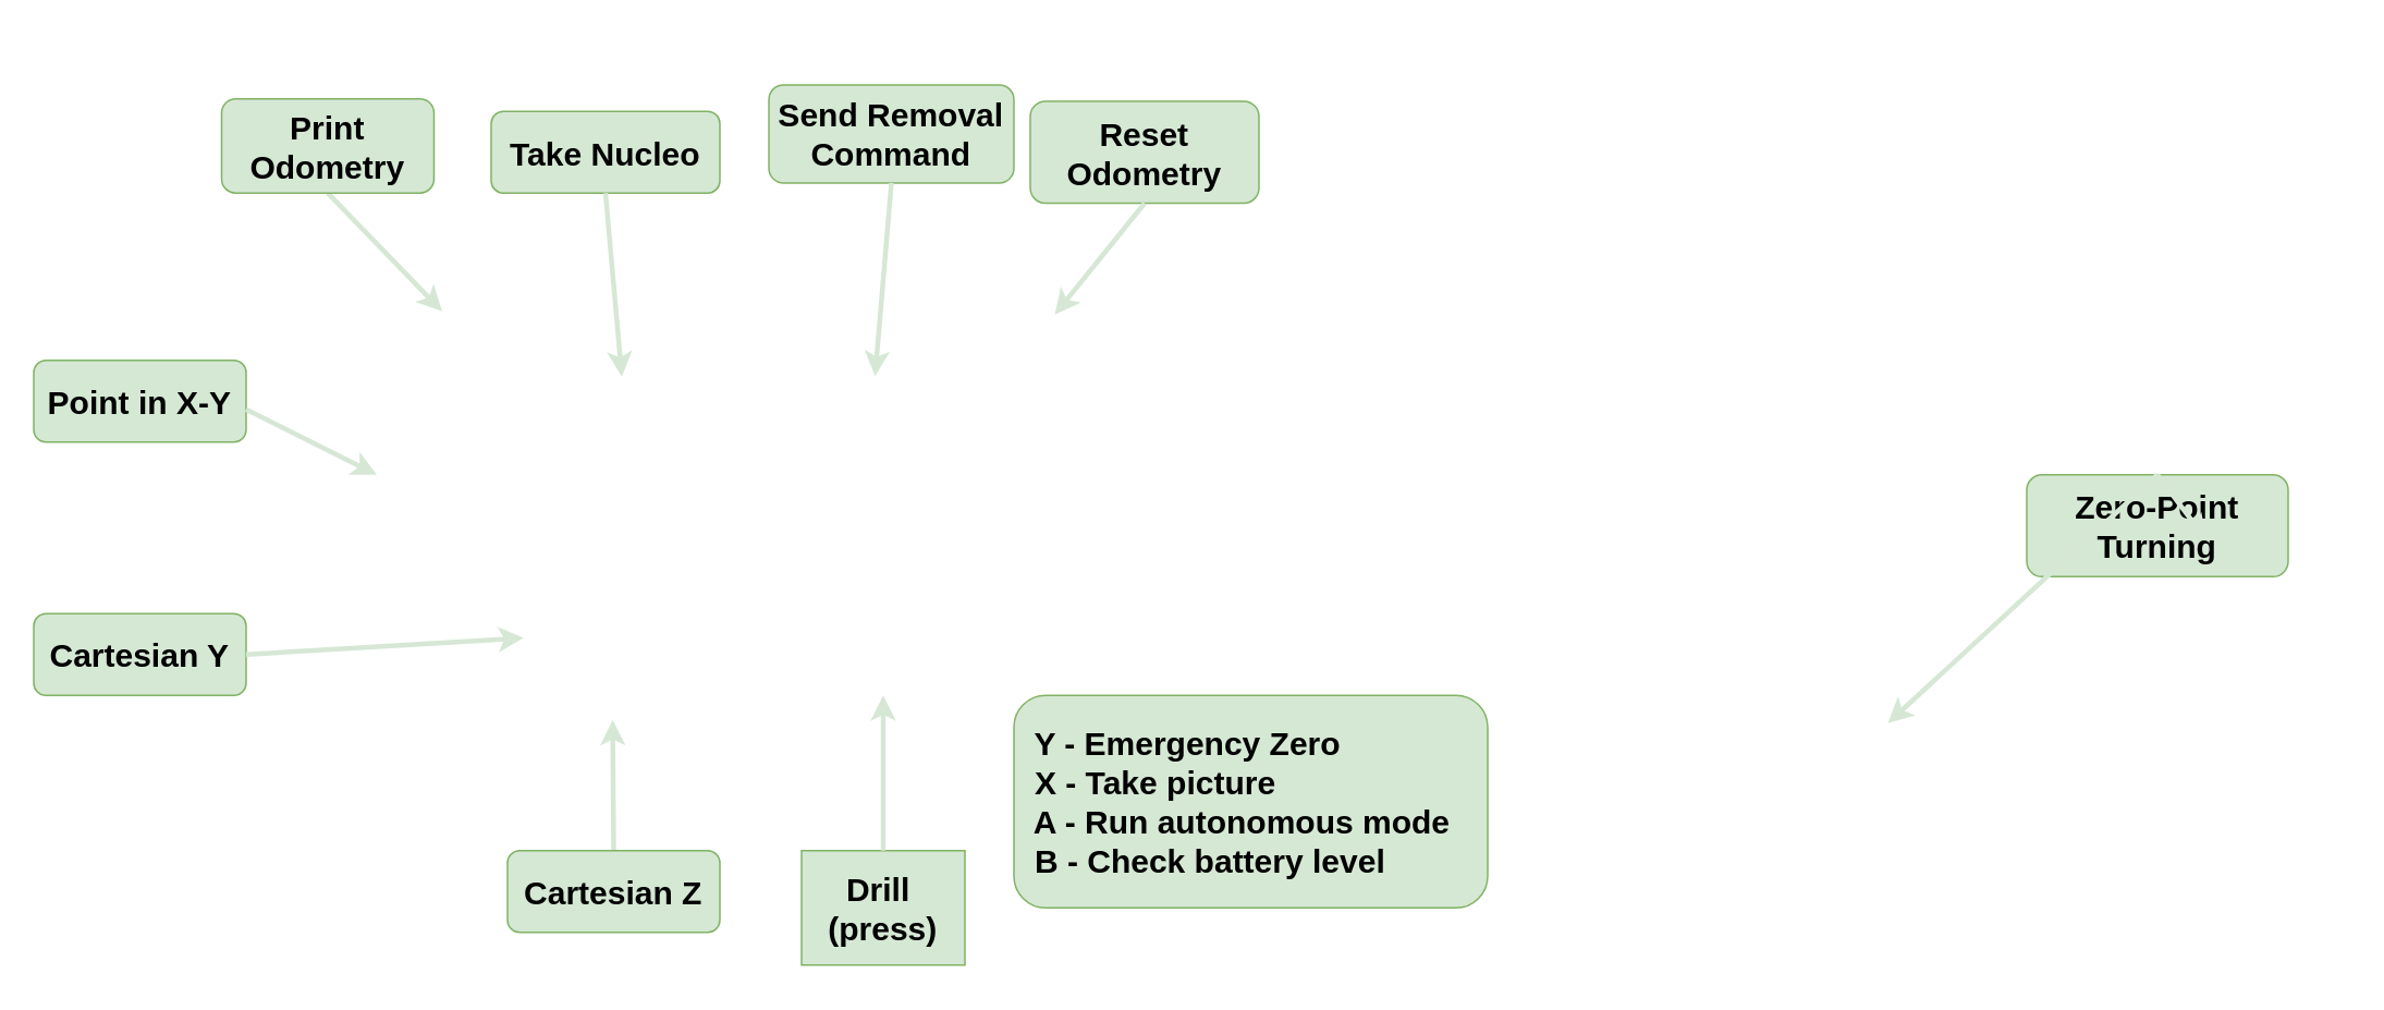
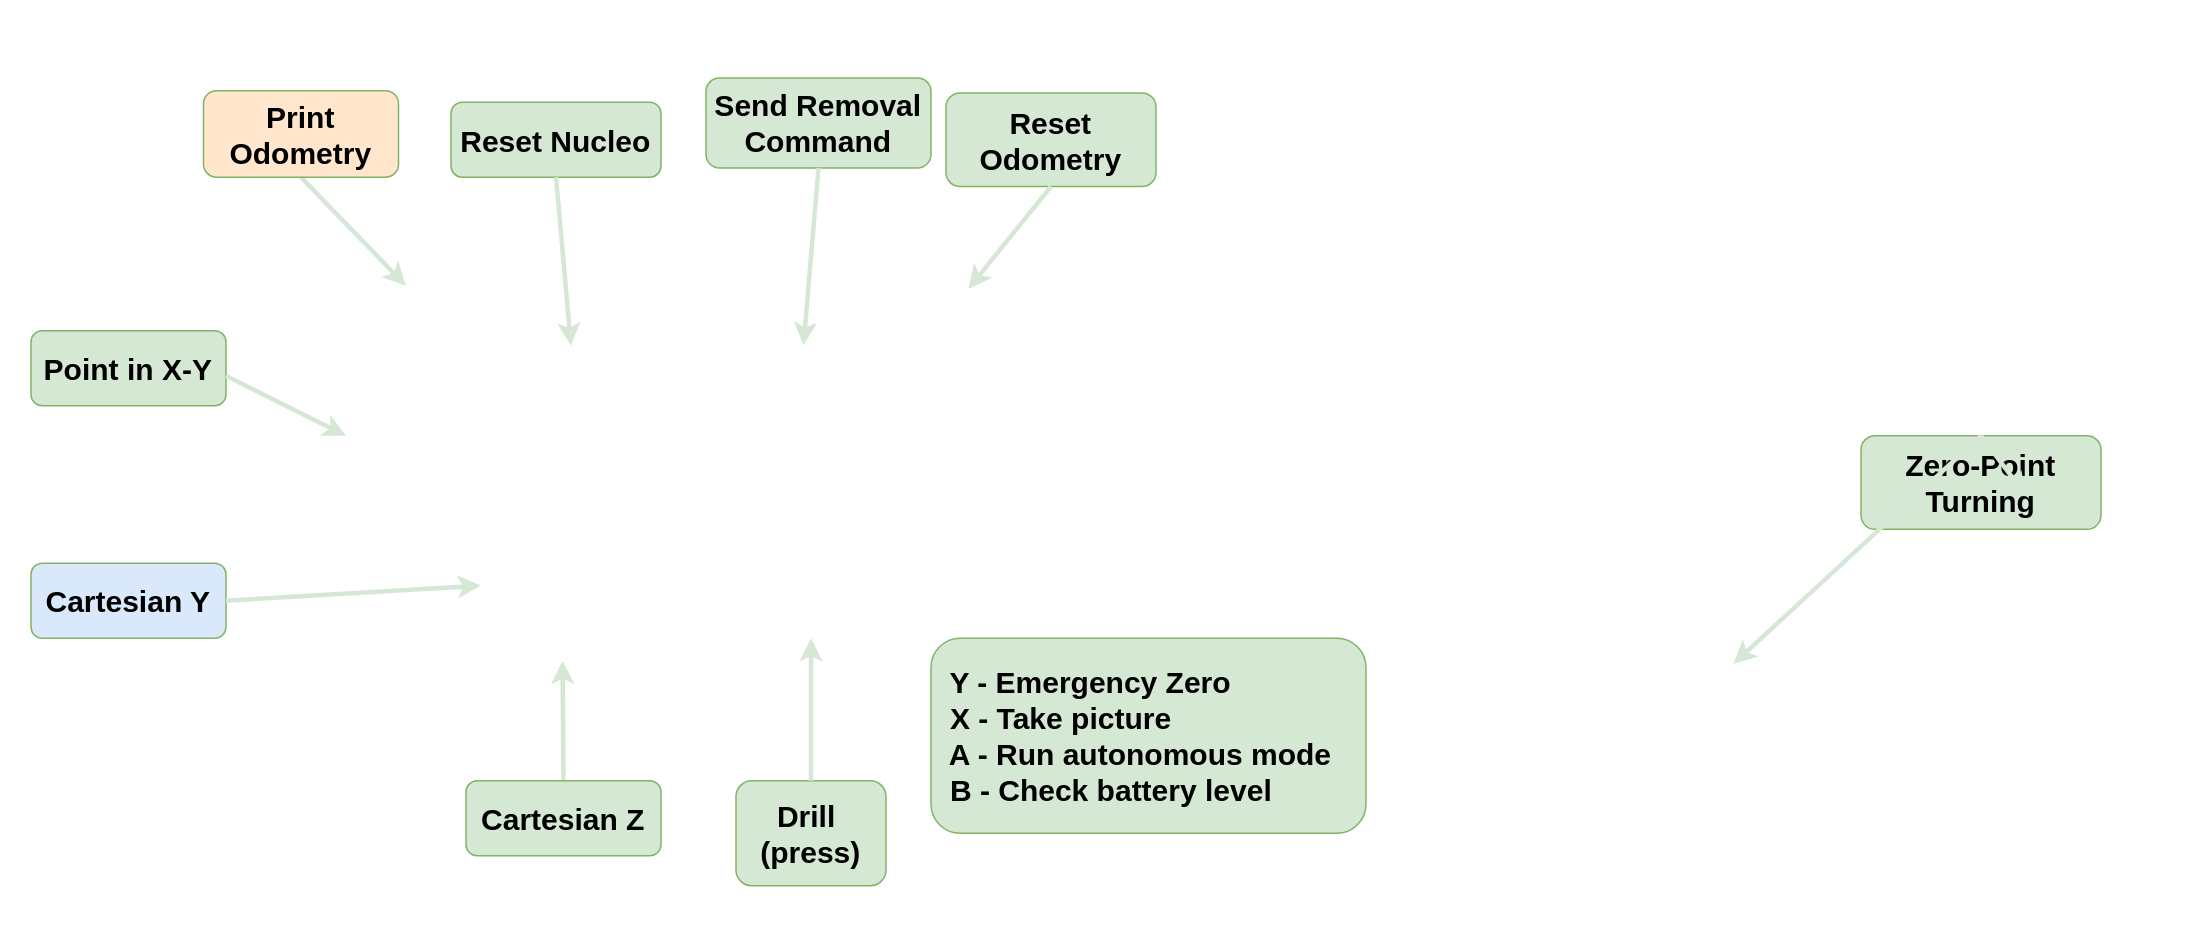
- <mxCell id="15" value="Print Odometry" style="rounded=1;whiteSpace=wrap;html=1;fontSize=20;fillColor=#d5e8d4;strokeColor=#82b366;fontStyle=1" parent="1" vertex="1"><mxGeometry x="135" y="60" width="130" height="57.63" as="geometry" /></mxCell>
+ <mxCell id="15" value="Print Odometry" style="rounded=1;whiteSpace=wrap;html=1;fontSize=20;fillColor=#ffe6cc;strokeColor=#82b366;fontStyle=1;" parent="1" vertex="1"><mxGeometry x="135" y="60" width="130" height="57.63" as="geometry" /></mxCell>
- <mxCell id="13" value="Take Nucleo" style="rounded=1;whiteSpace=wrap;html=1;fontSize=20;fillColor=#d5e8d4;strokeColor=#82b366;fontStyle=1" parent="1" vertex="1"><mxGeometry x="300" y="67.63" width="140" height="50" as="geometry" /></mxCell>
+ <mxCell id="13" value="Reset Nucleo" style="rounded=1;whiteSpace=wrap;html=1;fontSize=20;fillColor=#d5e8d4;strokeColor=#82b366;fontStyle=1" parent="1" vertex="1"><mxGeometry x="300" y="67.63" width="140" height="50" as="geometry" /></mxCell>
- <mxCell id="6" value="Cartesian Y" style="rounded=1;whiteSpace=wrap;html=1;fontSize=20;fillColor=#d5e8d4;strokeColor=#82b366;fontStyle=1" parent="1" vertex="1"><mxGeometry x="20" y="375" width="130" height="50" as="geometry" /></mxCell>
+ <mxCell id="6" value="Cartesian Y" style="rounded=1;whiteSpace=wrap;html=1;fontSize=20;fillColor=#dae8fc;strokeColor=#82b366;fontStyle=1;" parent="1" vertex="1"><mxGeometry x="20" y="375" width="130" height="50" as="geometry" /></mxCell>
- <mxCell id="10" value="Drill&amp;nbsp;&lt;div&gt;(press)&lt;/div&gt;" style="whiteSpace=wrap;html=1;fontSize=20;fillColor=#d5e8d4;strokeColor=#82b366;fontStyle=1;rounded=0;" parent="1" vertex="1"><mxGeometry x="490" y="520" width="100" height="70" as="geometry" /></mxCell>
+ <mxCell id="10" value="Drill&amp;nbsp;&lt;div&gt;(press)&lt;/div&gt;" style="rounded=1;whiteSpace=wrap;html=1;fontSize=20;fillColor=#d5e8d4;strokeColor=#82b366;fontStyle=1" parent="1" vertex="1"><mxGeometry x="490" y="520" width="100" height="70" as="geometry" /></mxCell>
